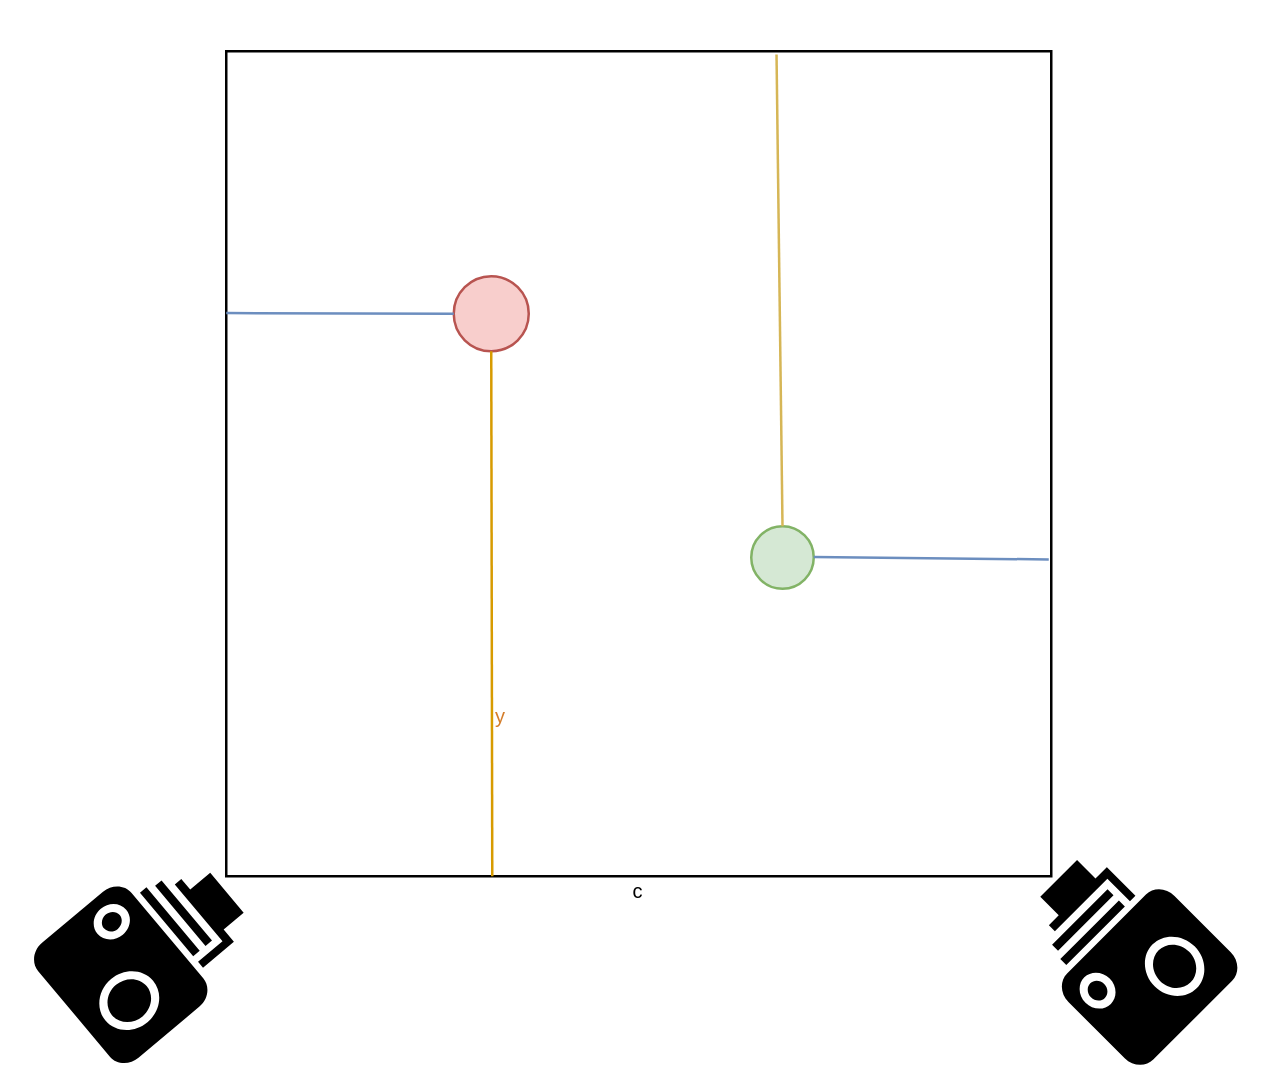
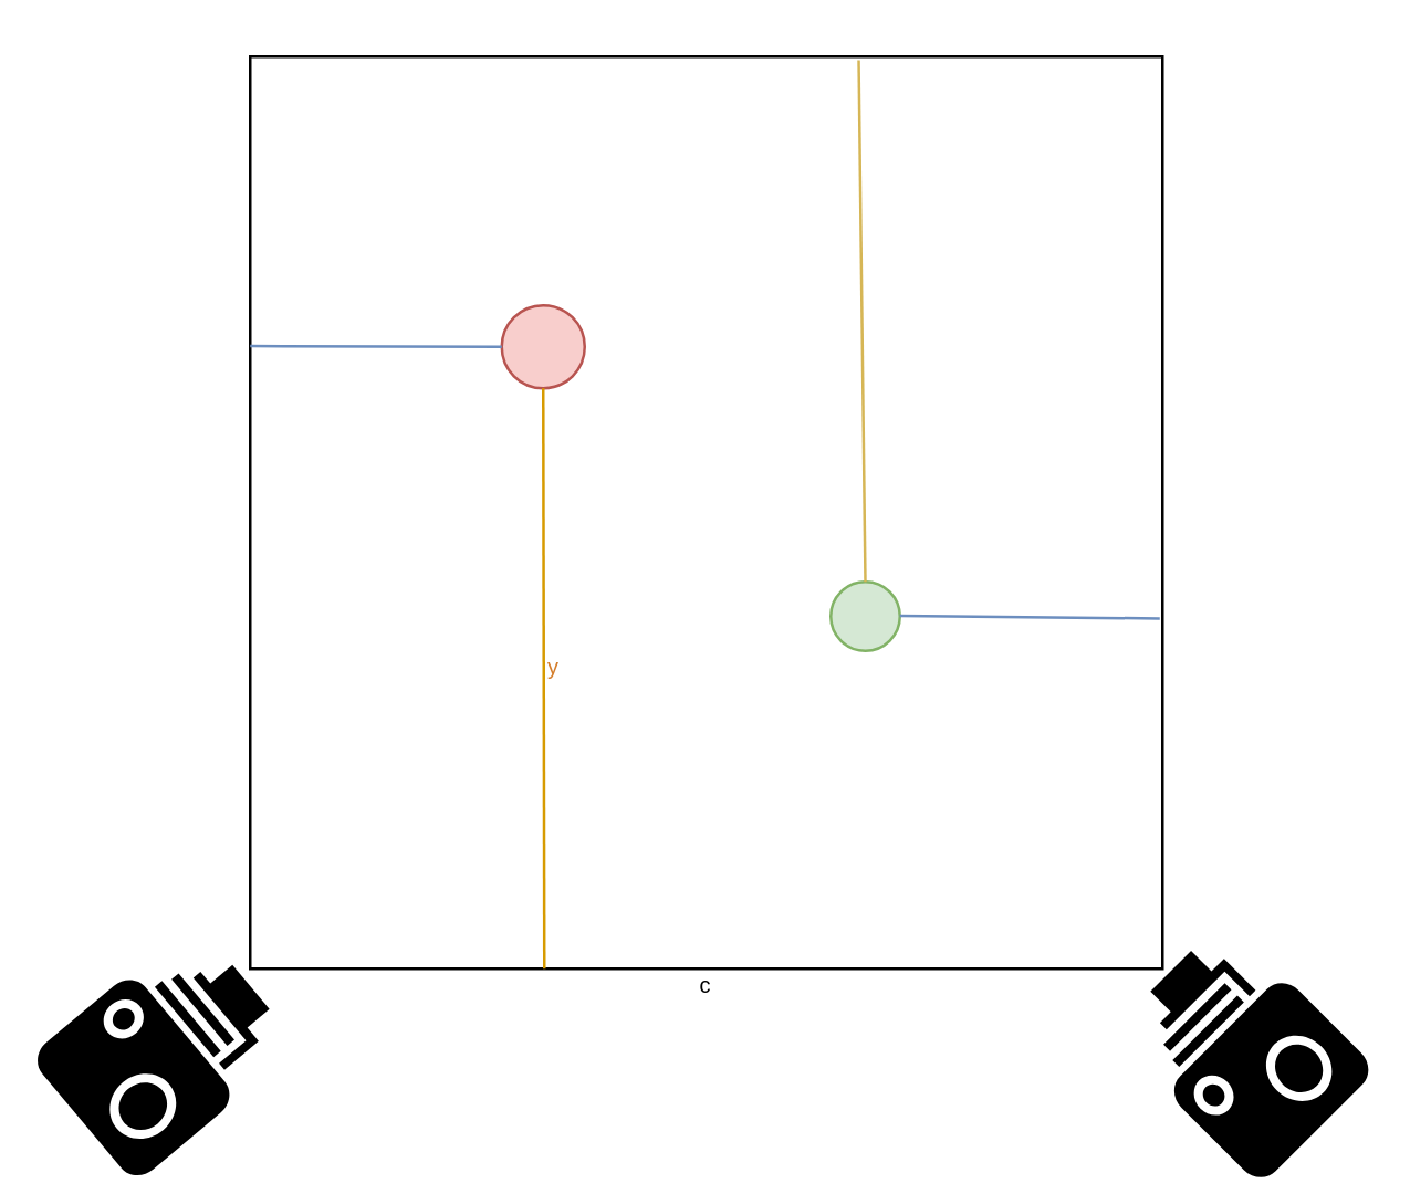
- <mxCell id="9" value="&lt;font color=&quot;#d47d2b&quot;&gt;&lt;span style=&quot;font-size: 8px;&quot;&gt;y&lt;/span&gt;&lt;/font&gt;" style="text;html=1;align=center;verticalAlign=middle;whiteSpace=wrap;rounded=0;" vertex="1" parent="1"><mxGeometry x="170" y="270" width="60" height="30" as="geometry" /></mxCell>
+ <mxCell id="9" value="&lt;font color=&quot;#d47d2b&quot;&gt;&lt;span style=&quot;font-size: 8px;&quot;&gt;y&lt;/span&gt;&lt;/font&gt;" style="text;html=1;align=center;verticalAlign=middle;whiteSpace=wrap;rounded=0;" vertex="1" parent="1"><mxGeometry x="170" y="225" width="60" height="30" as="geometry" /></mxCell>
